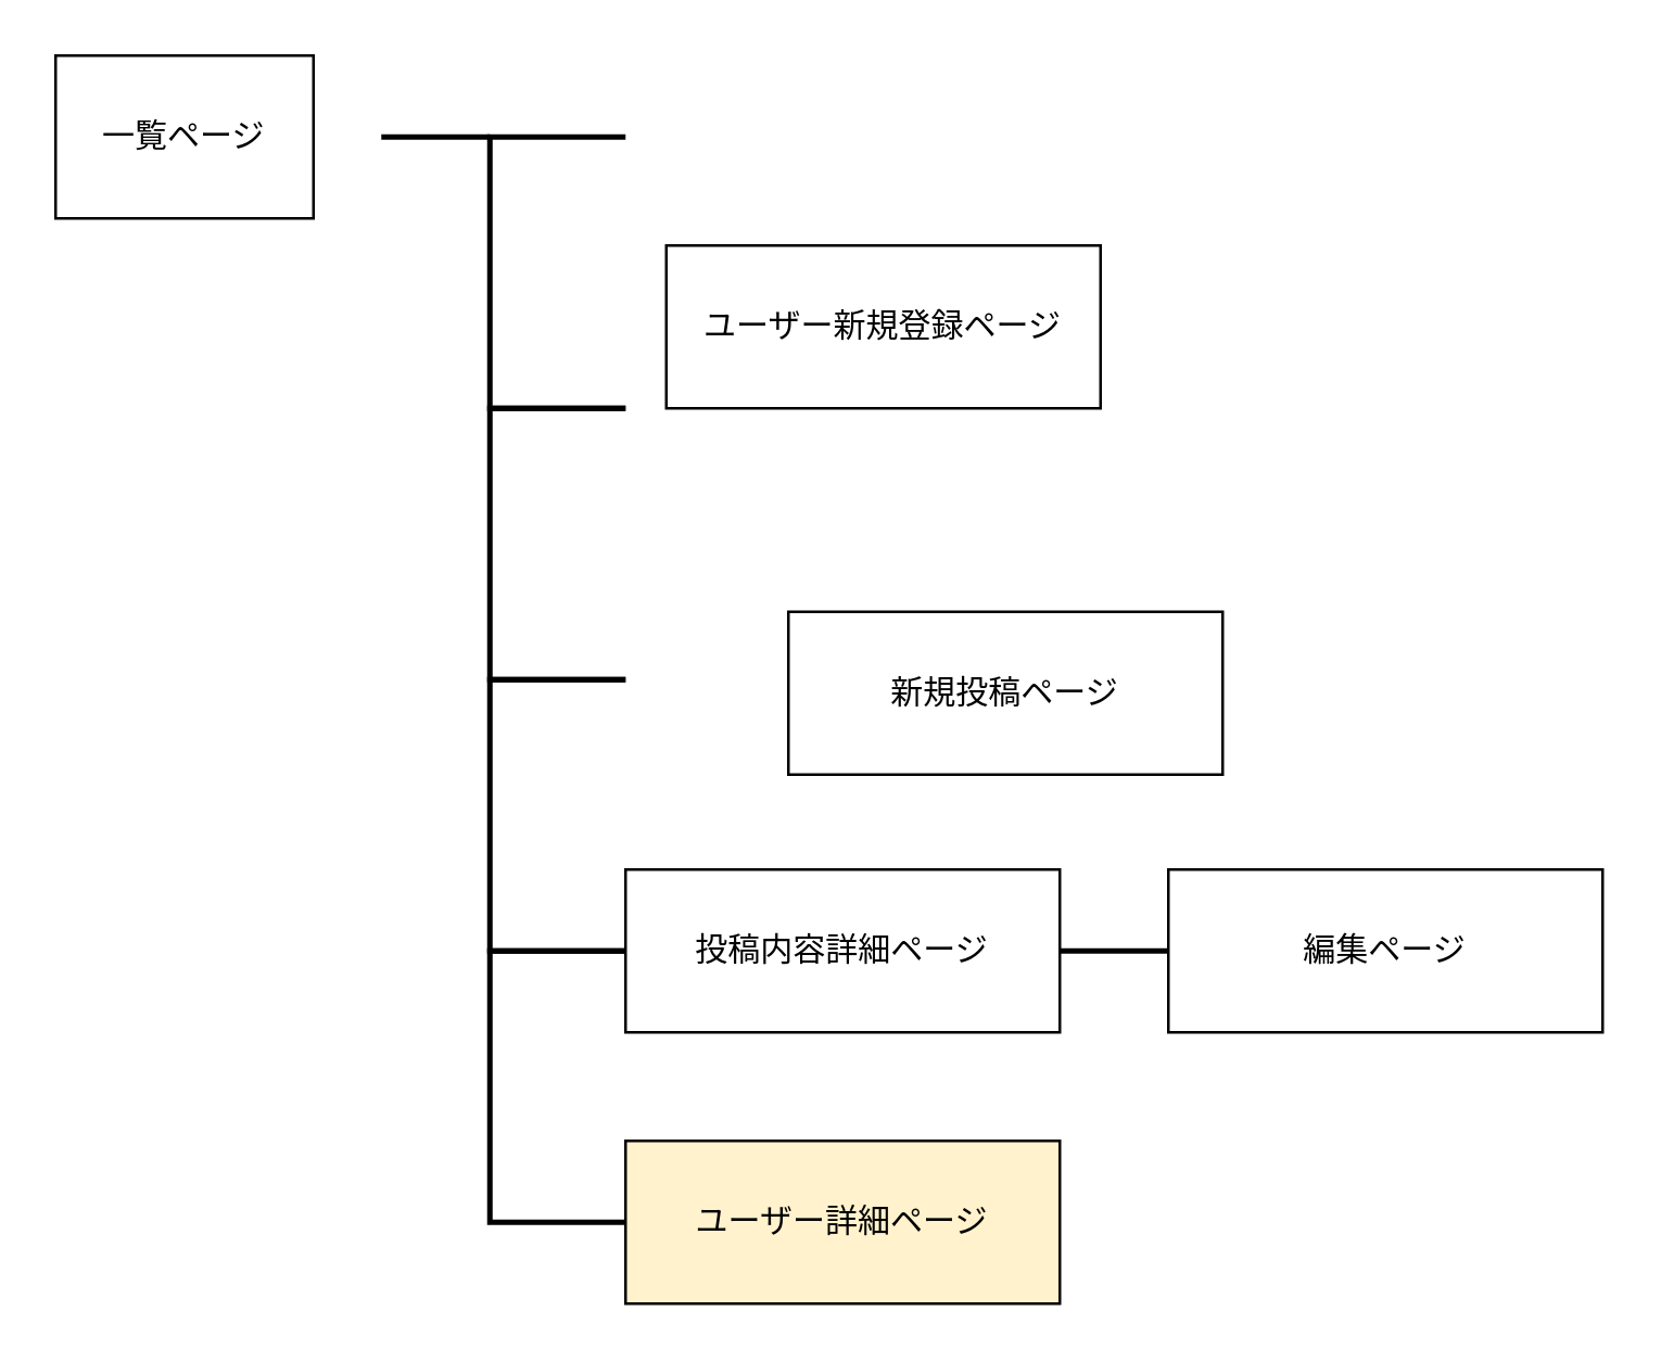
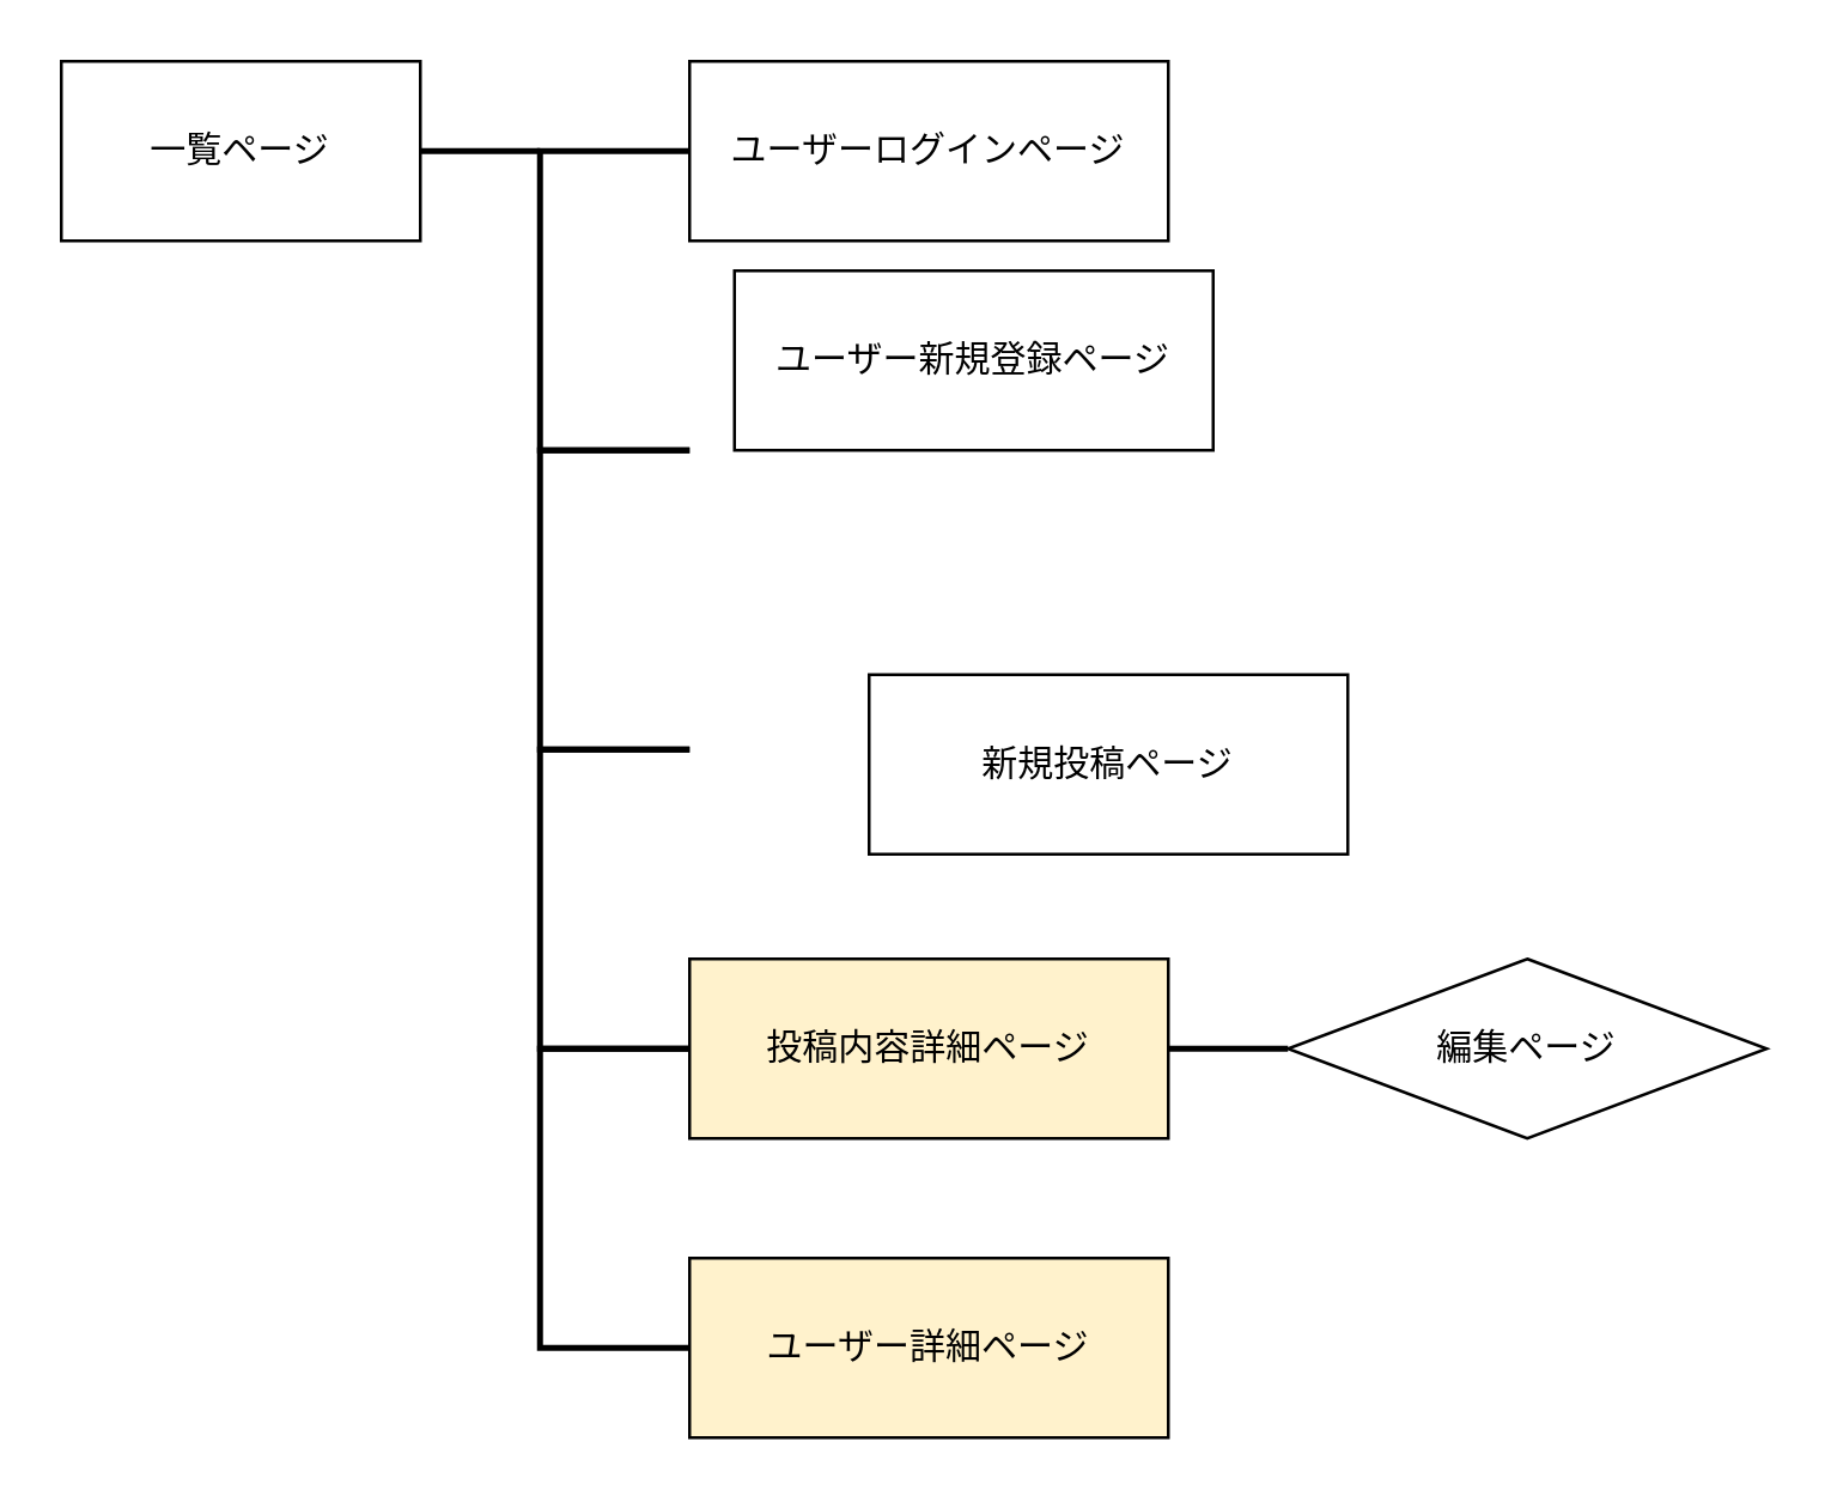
- <mxCell id="2" value="一覧ページ" style="rounded=0;whiteSpace=wrap;html=1;" vertex="1" parent="1"><mxGeometry x="20" y="20" width="95" height="60" as="geometry" /></mxCell>
+ <mxCell id="2" value="一覧ページ" style="rounded=0;whiteSpace=wrap;html=1;" vertex="1" parent="1"><mxGeometry x="20" y="20" width="120" height="60" as="geometry" /></mxCell>
+ <mxCell id="3" value="ユーザーログインページ" style="rounded=0;whiteSpace=wrap;html=1;" vertex="1" parent="1"><mxGeometry x="230" y="20" width="160" height="60" as="geometry" /></mxCell>
- <mxCell id="8" value="投稿内容詳細ページ" style="rounded=0;whiteSpace=wrap;html=1;" vertex="1" parent="1"><mxGeometry x="230" y="320" width="160" height="60" as="geometry" /></mxCell>
+ <mxCell id="8" value="投稿内容詳細ページ" style="rounded=0;whiteSpace=wrap;html=1;fillColor=#fff2cc;" vertex="1" parent="1"><mxGeometry x="230" y="320" width="160" height="60" as="geometry" /></mxCell>
- <mxCell id="9" value="編集ページ" style="rounded=0;whiteSpace=wrap;html=1;" vertex="1" parent="1"><mxGeometry x="430" y="320" width="160" height="60" as="geometry" /></mxCell>
+ <mxCell id="9" value="編集ページ" style="rhombus;whiteSpace=wrap;html=1;" vertex="1" parent="1"><mxGeometry x="430" y="320" width="160" height="60" as="geometry" /></mxCell>
